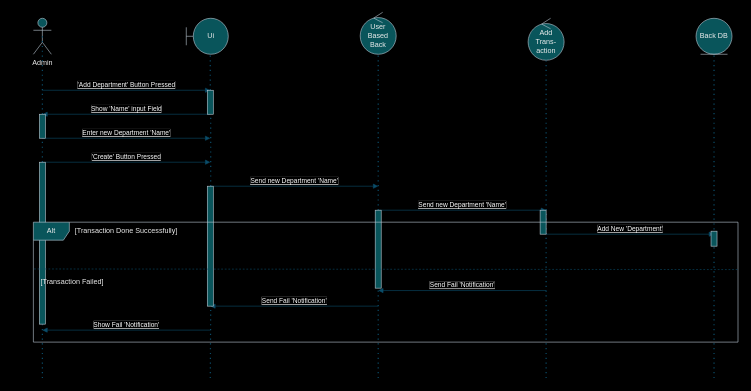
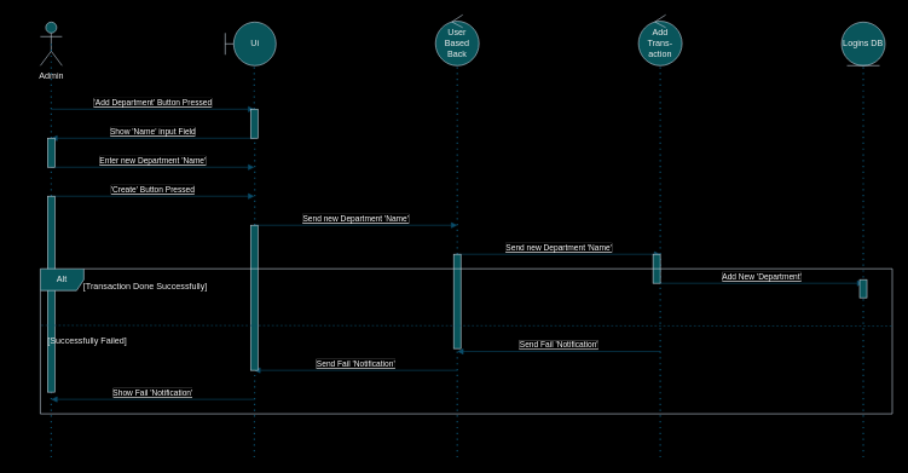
- <mxCell id="7" value="Back DB" style="ellipse;shape=umlEntity;whiteSpace=wrap;html=1;strokeColor=#BAC8D3;fontColor=#EEEEEE;fillColor=#09555B;" vertex="1" parent="1"><mxGeometry x="1160" y="30" width="60" height="60" as="geometry" /></mxCell>
+ <mxCell id="7" value="Logins DB" style="ellipse;shape=umlEntity;whiteSpace=wrap;html=1;strokeColor=#BAC8D3;fontColor=#EEEEEE;fillColor=#09555B;" vertex="1" parent="1"><mxGeometry x="1160" y="30" width="60" height="60" as="geometry" /></mxCell>
- <mxCell id="6" value="Add Trans-action" style="ellipse;shape=umlControl;whiteSpace=wrap;html=1;strokeColor=#BAC8D3;fontColor=#EEEEEE;fillColor=#09555B;" vertex="1" parent="1"><mxGeometry x="880" y="30" width="60" height="70" as="geometry" /></mxCell>
+ <mxCell id="6" value="Add Trans-action" style="ellipse;shape=umlControl;whiteSpace=wrap;html=1;strokeColor=#BAC8D3;fontColor=#EEEEEE;fillColor=#09555B;" vertex="1" parent="1"><mxGeometry x="880" y="20" width="60" height="70" as="geometry" /></mxCell>
- <mxCell id="35" value="[Transaction Done Successfully]" style="text;html=1;strokeColor=none;fillColor=none;align=center;verticalAlign=middle;whiteSpace=wrap;rounded=0;fontColor=#EEEEEE;" vertex="1" parent="1"><mxGeometry x="110" y="370" width="200" height="30" as="geometry" /></mxCell>
+ <mxCell id="35" value="[Transaction Done Successfully]" style="text;html=1;strokeColor=none;fillColor=none;align=center;verticalAlign=middle;whiteSpace=wrap;rounded=0;fontColor=#EEEEEE;" vertex="1" parent="1"><mxGeometry x="100" y="380" width="200" height="30" as="geometry" /></mxCell>
- <mxCell id="37" value="[Transaction Failed]" style="text;html=1;strokeColor=none;fillColor=none;align=center;verticalAlign=middle;whiteSpace=wrap;rounded=0;fontColor=#EEEEEE;" vertex="1" parent="1"><mxGeometry x="20" y="455" width="200" height="30" as="geometry" /></mxCell>
+ <mxCell id="37" value="[Successfully Failed]" style="text;html=1;strokeColor=none;fillColor=none;align=center;verticalAlign=middle;whiteSpace=wrap;rounded=0;fontColor=#EEEEEE;" vertex="1" parent="1"><mxGeometry x="20" y="455" width="200" height="30" as="geometry" /></mxCell>
